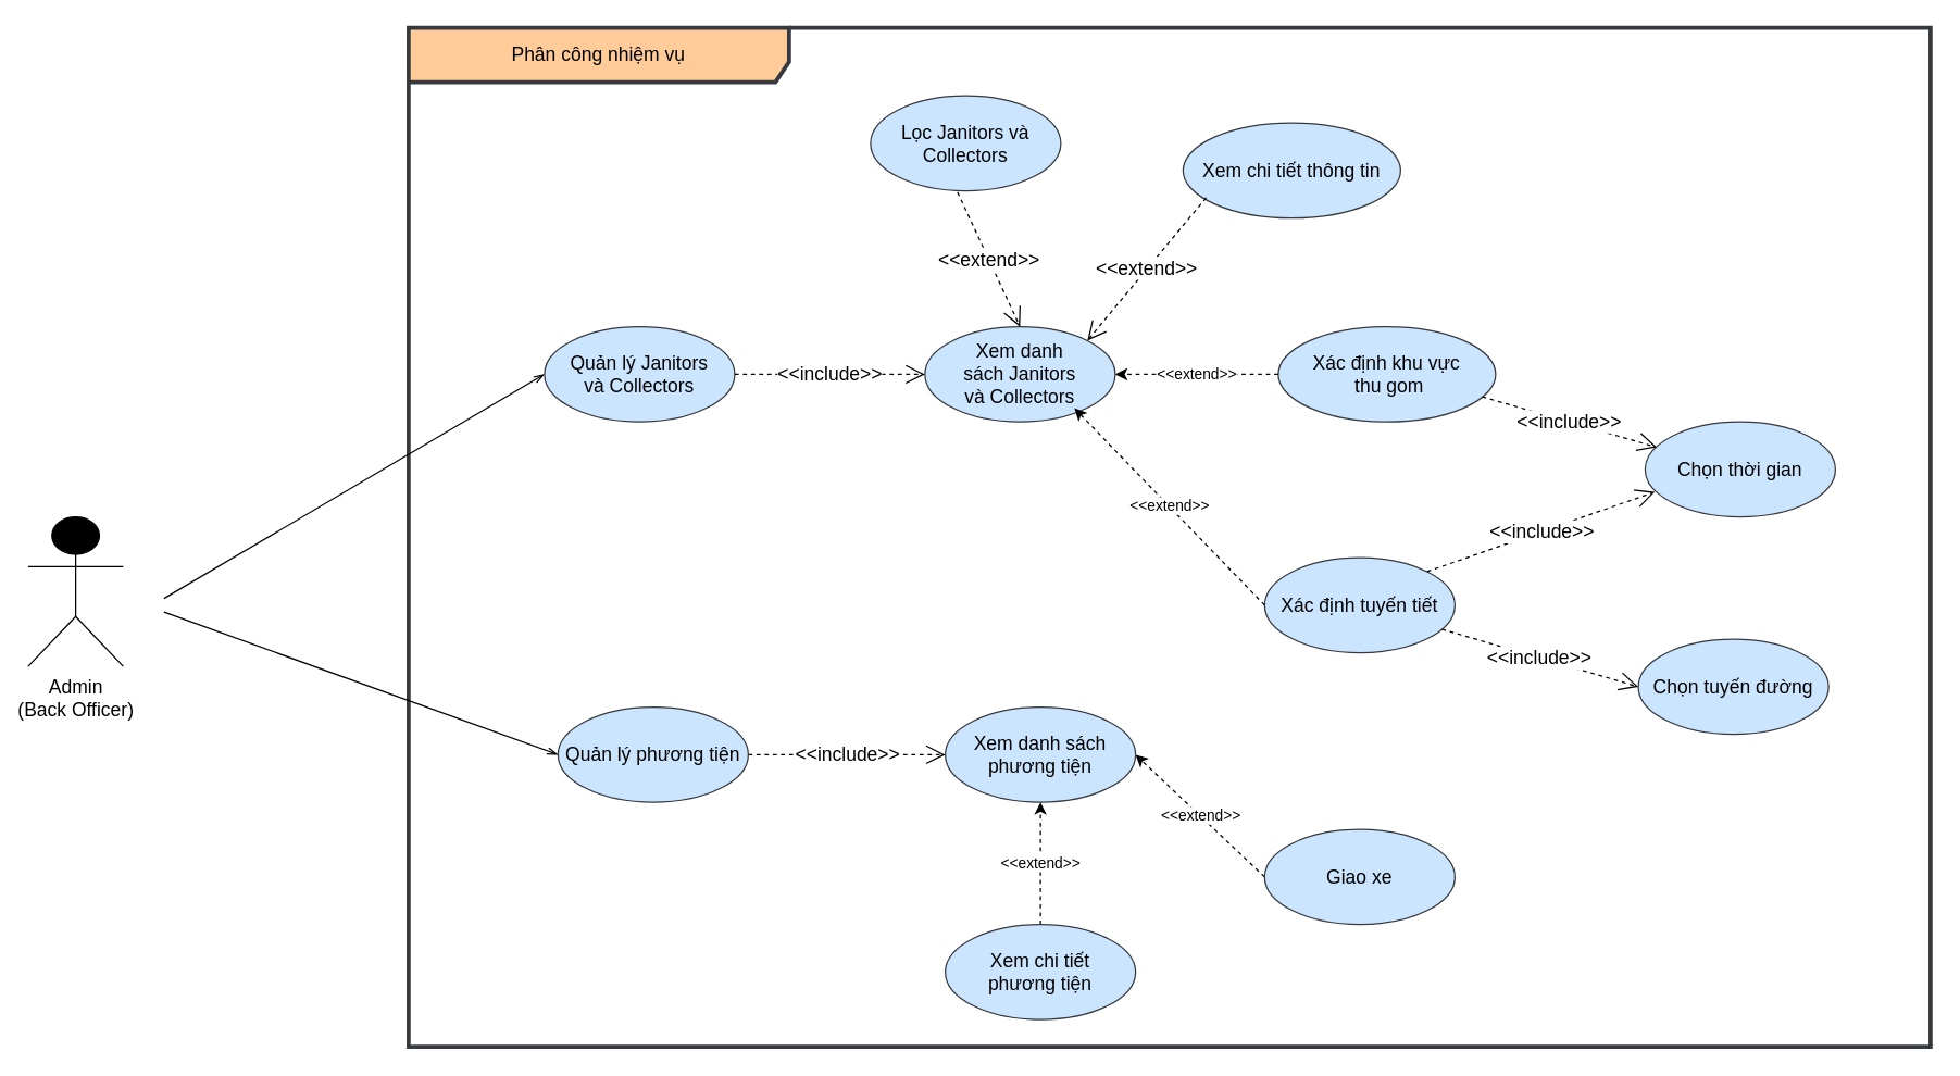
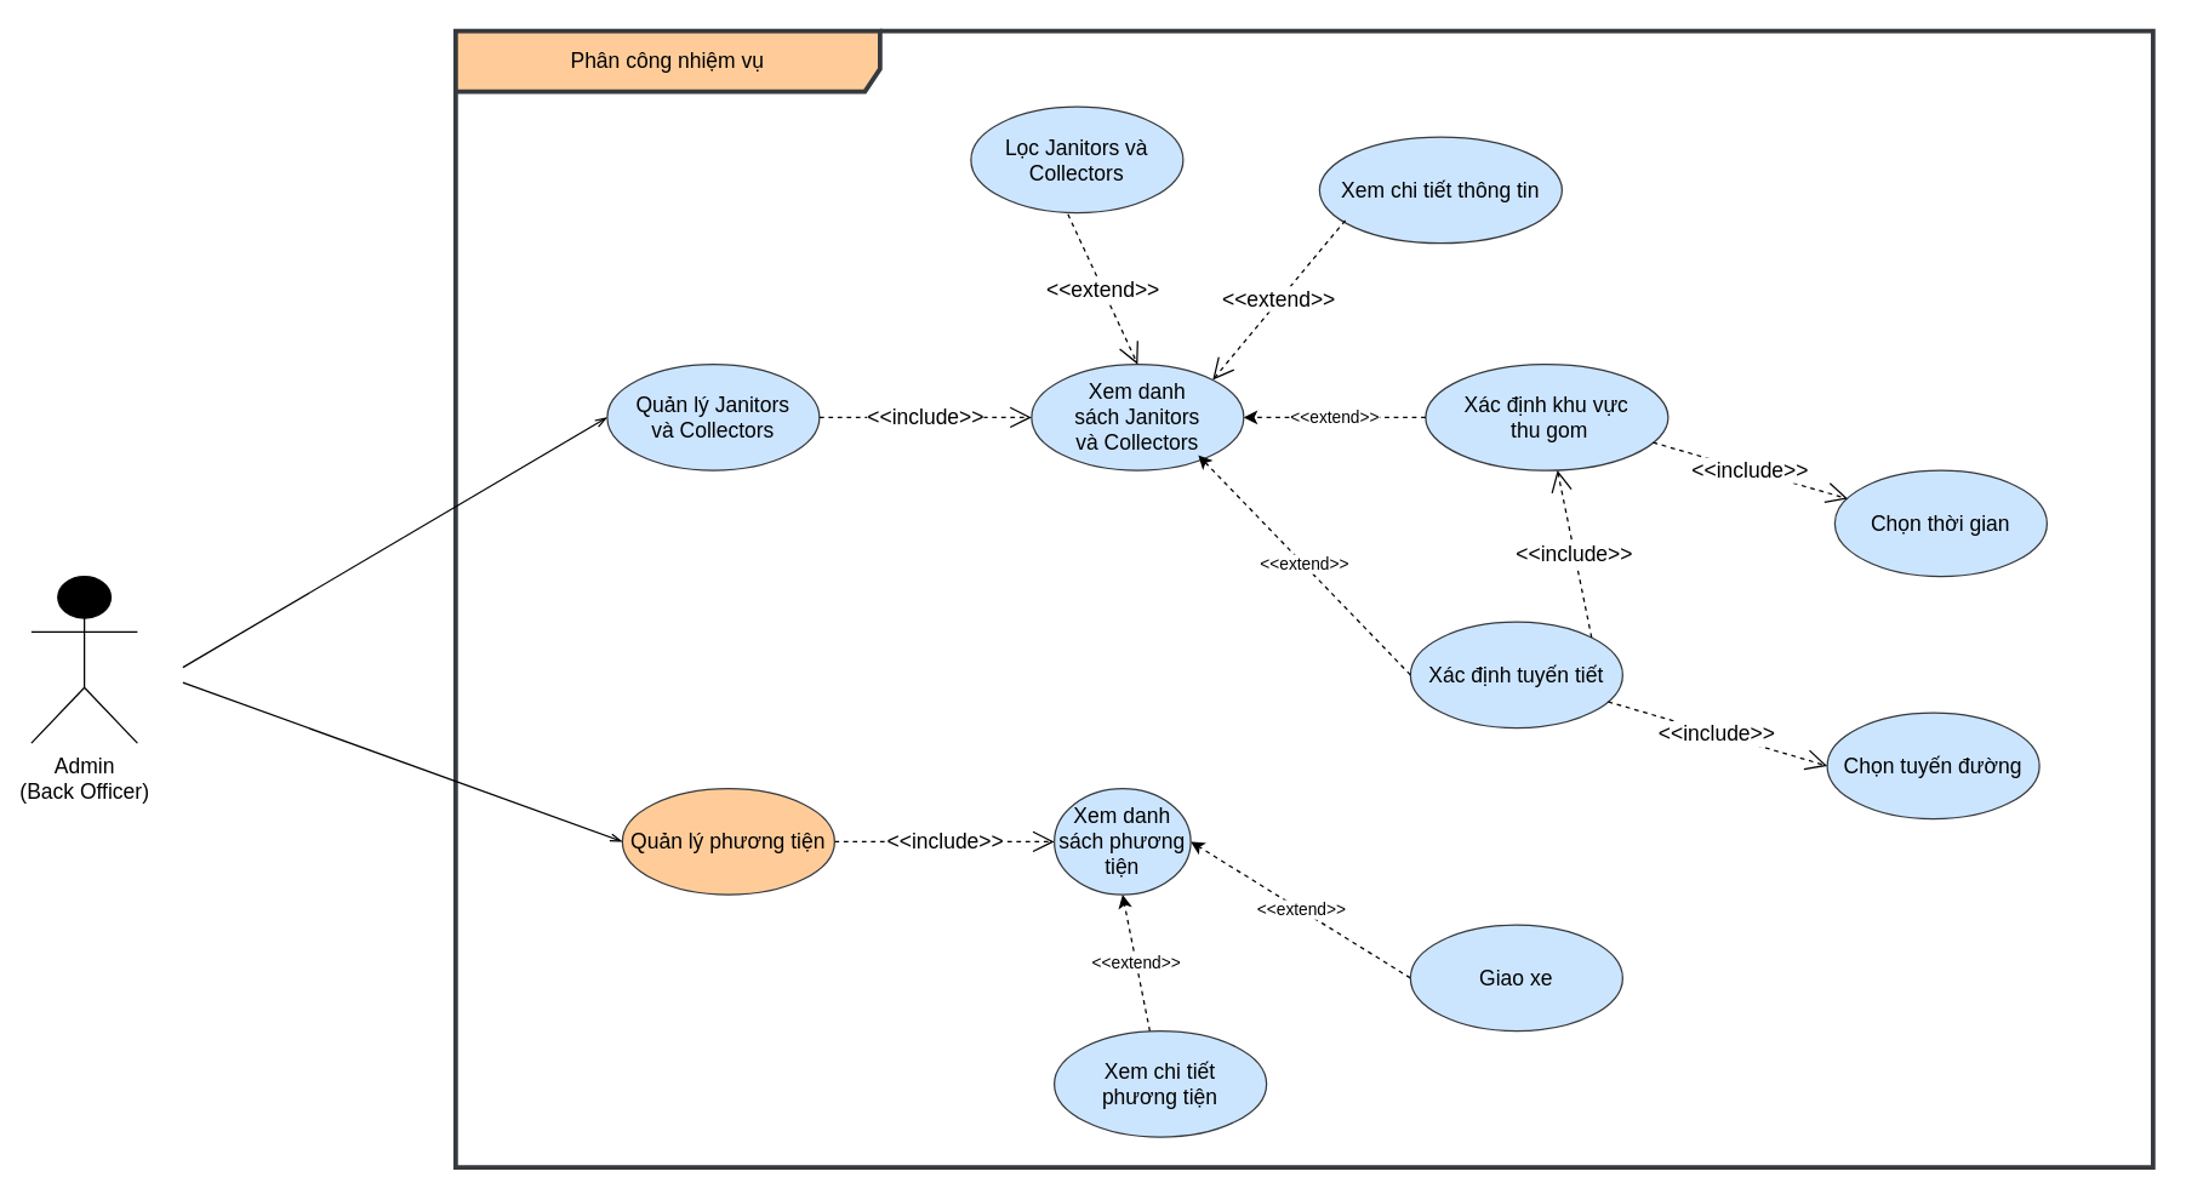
- <mxCell id="18" value="&amp;lt;&amp;lt;include&amp;gt;&amp;gt;" style="endArrow=open;endSize=12;dashed=1;html=1;rounded=0;fontSize=14;entryX=0.051;entryY=0.737;entryDx=0;entryDy=0;exitX=1;exitY=0;exitDx=0;exitDy=0;entryPerimeter=0;" parent="1" source="6" target="5" edge="1"><mxGeometry width="160" relative="1" as="geometry"><mxPoint x="870" y="325" as="sourcePoint" /><mxPoint x="1008.96" y="377.99" as="targetPoint" /></mxGeometry></mxCell>
+ <mxCell id="18" value="&amp;lt;&amp;lt;include&amp;gt;&amp;gt;" style="endArrow=open;endSize=12;dashed=1;html=1;rounded=0;fontSize=14;exitX=1;exitY=0;exitDx=0;exitDy=0;" parent="1" source="6" target="12" edge="1"><mxGeometry width="160" relative="1" as="geometry"><mxPoint x="870" y="325" as="sourcePoint" /><mxPoint x="1008.96" y="377.99" as="targetPoint" /></mxGeometry></mxCell>
- <mxCell id="23" value="Quản lý phương tiện" style="ellipse;whiteSpace=wrap;html=1;fontSize=14;fillColor=#cce5ff;strokeColor=#36393d;" vertex="1" parent="1"><mxGeometry x="410" y="520" width="140" height="70" as="geometry" /></mxCell>
+ <mxCell id="23" value="Quản lý phương tiện" style="ellipse;whiteSpace=wrap;html=1;fontSize=14;fillColor=#ffcc99;strokeColor=#36393d;" vertex="1" parent="1"><mxGeometry x="410" y="520" width="140" height="70" as="geometry" /></mxCell>
- <mxCell id="25" value="Xem danh sách phương tiện" style="ellipse;whiteSpace=wrap;html=1;fontSize=14;fillColor=#cce5ff;strokeColor=#36393d;" vertex="1" parent="1"><mxGeometry x="695" y="520" width="140" height="70" as="geometry" /></mxCell>
+ <mxCell id="25" value="Xem danh sách phương tiện" style="ellipse;whiteSpace=wrap;html=1;fontSize=14;fillColor=#cce5ff;strokeColor=#36393d;" vertex="1" parent="1"><mxGeometry x="695" y="520" width="90" height="70" as="geometry" /></mxCell>
